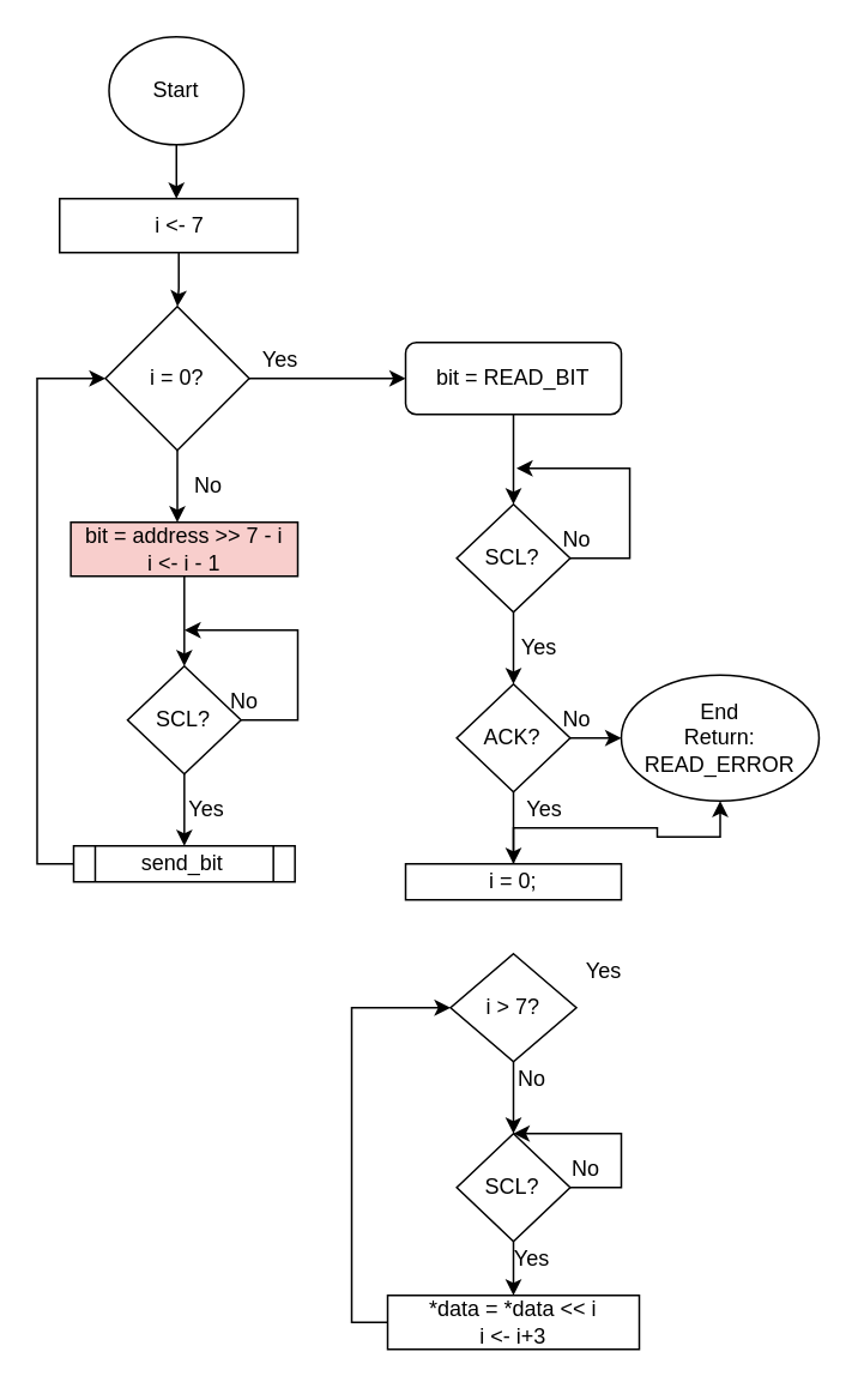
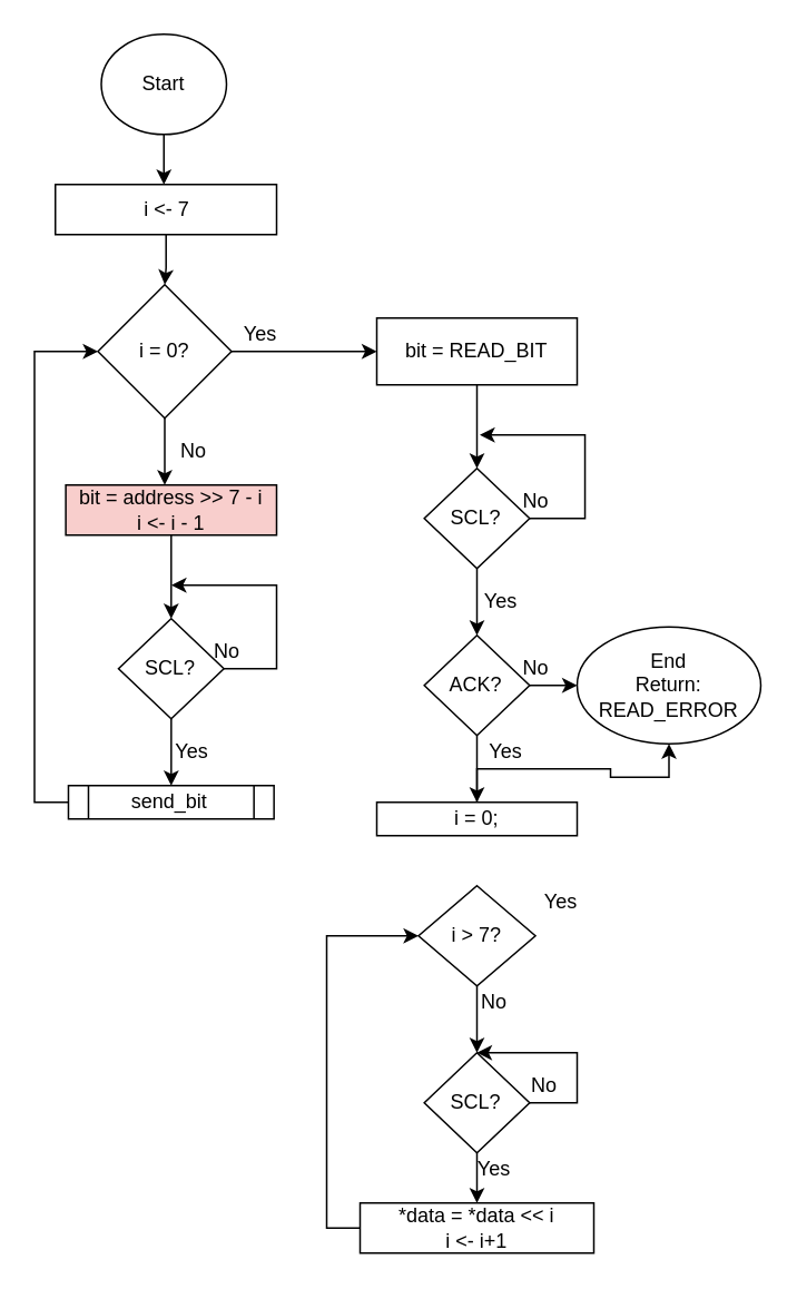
- <mxCell id="16" value="bit = READ_BIT" style="whiteSpace=wrap;html=1;rounded=1;" vertex="1" parent="1"><mxGeometry x="225" y="190" width="120" height="40" as="geometry" /></mxCell>
+ <mxCell id="16" value="bit = READ_BIT" style="rounded=0;whiteSpace=wrap;html=1;" vertex="1" parent="1"><mxGeometry x="225" y="190" width="120" height="40" as="geometry" /></mxCell>
- <mxCell id="45" value="*data = *data &amp;lt;&amp;lt; i&lt;br&gt;i &amp;lt;- i+3" style="rounded=0;whiteSpace=wrap;html=1;" vertex="1" parent="1"><mxGeometry x="215" y="720" width="140" height="30" as="geometry" /></mxCell>
+ <mxCell id="45" value="*data = *data &amp;lt;&amp;lt; i&lt;br&gt;i &amp;lt;- i+1" style="rounded=0;whiteSpace=wrap;html=1;" vertex="1" parent="1"><mxGeometry x="215" y="720" width="140" height="30" as="geometry" /></mxCell>
